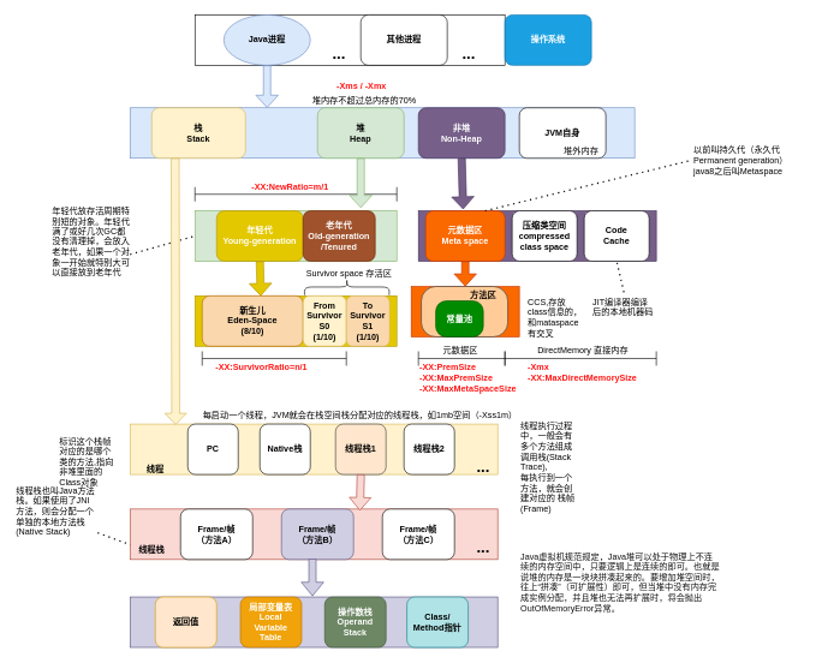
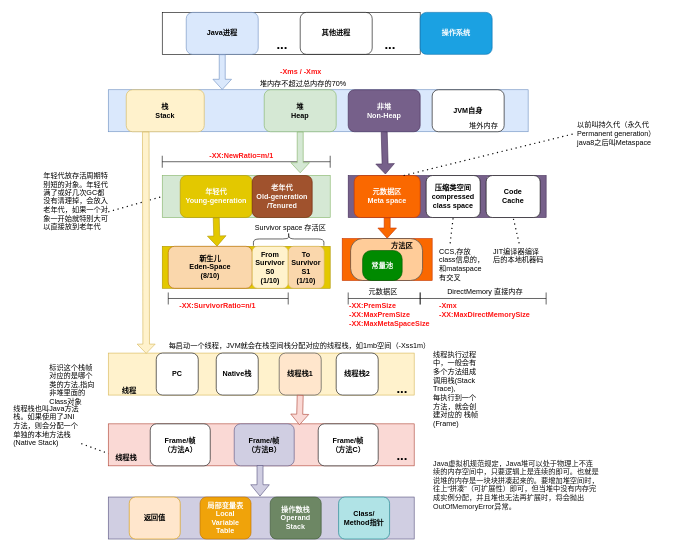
- <mxCell id="4" value="Java进程" style="ellipse;whiteSpace=wrap;html=1;fillColor=#dae8fc;strokeColor=#6c8ebf;fontStyle=1;" parent="1" vertex="1"><mxGeometry x="310" y="20" width="120" height="70" as="geometry" /></mxCell>
+ <mxCell id="4" value="Java进程" style="rounded=1;whiteSpace=wrap;html=1;fillColor=#dae8fc;strokeColor=#6c8ebf;fontStyle=1" parent="1" vertex="1"><mxGeometry x="310" y="20" width="120" height="70" as="geometry" /></mxCell>
+ <mxCell id="70" value="" style="endArrow=none;dashed=1;html=1;dashPattern=1 3;strokeWidth=2;entryX=0.5;entryY=1;entryDx=0;entryDy=0;exitX=0.25;exitY=0;exitDx=0;exitDy=0;" edge="1" parent="1" source="69" target="67"><mxGeometry width="50" height="50" relative="1" as="geometry"><mxPoint x="810" y="569" as="sourcePoint" /><mxPoint x="860" y="519" as="targetPoint" /></mxGeometry></mxCell>
